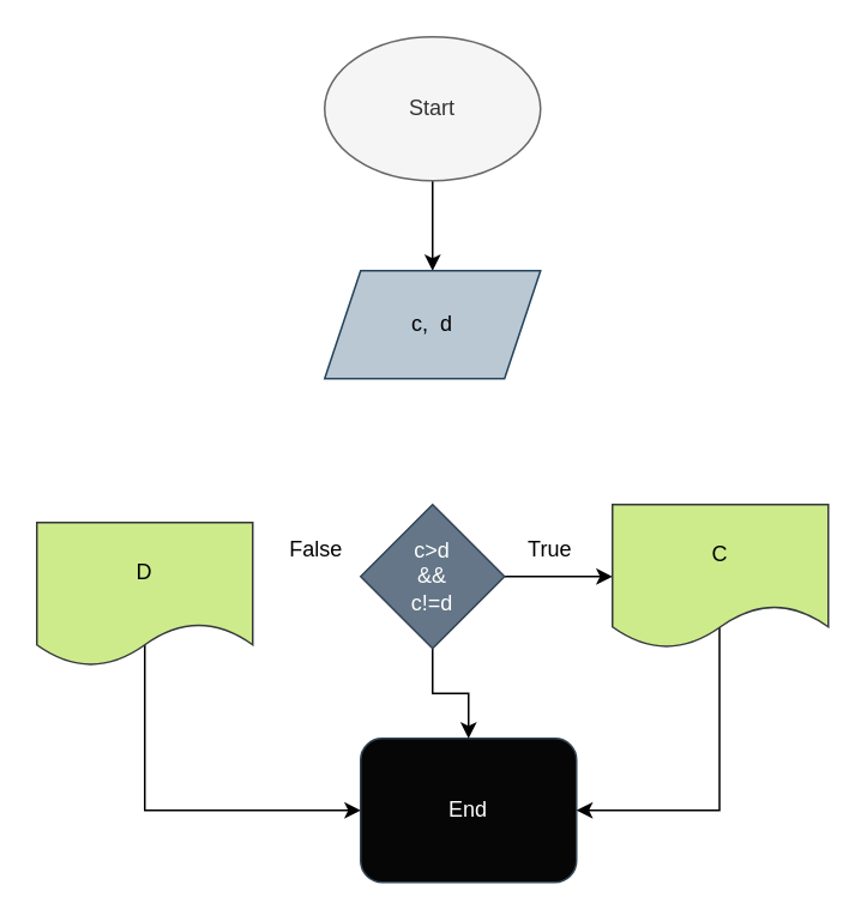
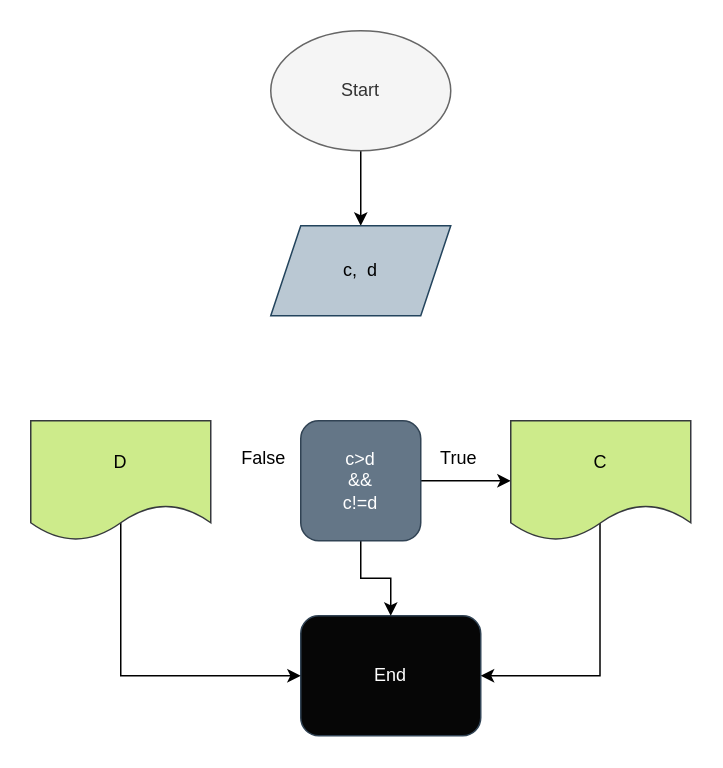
- <mxCell id="8" value="c&amp;gt;d&lt;br&gt;&amp;amp;&amp;amp;&lt;br&gt;c!=d" style="rhombus;whiteSpace=wrap;html=1;fillColor=#647687;strokeColor=#314354;fontColor=#ffffff;" parent="1" vertex="1"><mxGeometry x="200" y="280" width="80" height="80" as="geometry" /></mxCell>
+ <mxCell id="8" value="c&amp;gt;d&lt;br&gt;&amp;amp;&amp;amp;&lt;br&gt;c!=d" style="whiteSpace=wrap;html=1;fillColor=#647687;strokeColor=#314354;fontColor=#ffffff;rounded=1;" parent="1" vertex="1"><mxGeometry x="200" y="280" width="80" height="80" as="geometry" /></mxCell>
- <mxCell id="12" value="D" style="shape=document;whiteSpace=wrap;html=1;boundedLbl=1;fillColor=#cdeb8b;strokeColor=#36393d;" parent="1" vertex="1"><mxGeometry x="20" y="290" width="120" height="80" as="geometry" /></mxCell>
+ <mxCell id="12" value="D" style="shape=document;whiteSpace=wrap;html=1;boundedLbl=1;fillColor=#cdeb8b;strokeColor=#36393d;" parent="1" vertex="1"><mxGeometry x="20" y="280" width="120" height="80" as="geometry" /></mxCell>
